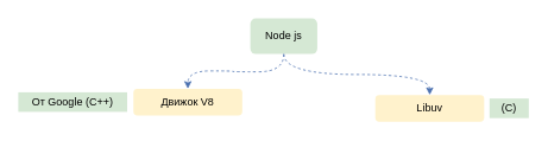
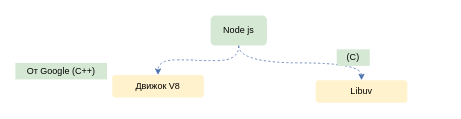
- <mxCell id="7" value="От Google (C++)" style="text;html=1;strokeColor=none;fillColor=#d5e8d4;align=center;verticalAlign=middle;whiteSpace=wrap;rounded=0;" vertex="1" parent="1"><mxGeometry x="20" y="103" width="122" height="22" as="geometry" /></mxCell>
+ <mxCell id="7" value="От Google (C++)" style="text;html=1;strokeColor=none;fillColor=#d5e8d4;align=center;verticalAlign=middle;whiteSpace=wrap;rounded=0;" vertex="1" parent="1"><mxGeometry x="20" y="83" width="122" height="22" as="geometry" /></mxCell>
- <mxCell id="8" value="(C)" style="text;html=1;strokeColor=none;fillColor=#d5e8d4;align=center;verticalAlign=middle;whiteSpace=wrap;rounded=0;" vertex="1" parent="1"><mxGeometry x="548" y="110" width="44" height="22" as="geometry" /></mxCell>
+ <mxCell id="8" value="(C)" style="text;html=1;strokeColor=none;fillColor=#d5e8d4;align=center;verticalAlign=middle;whiteSpace=wrap;rounded=0;" vertex="1" parent="1"><mxGeometry x="448" y="65" width="44" height="22" as="geometry" /></mxCell>
